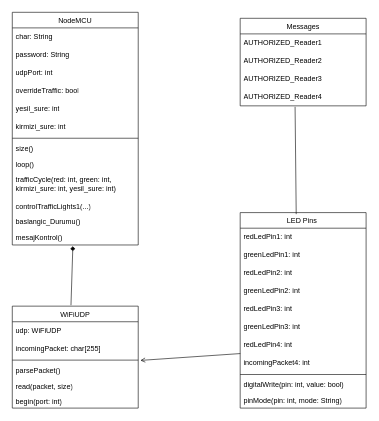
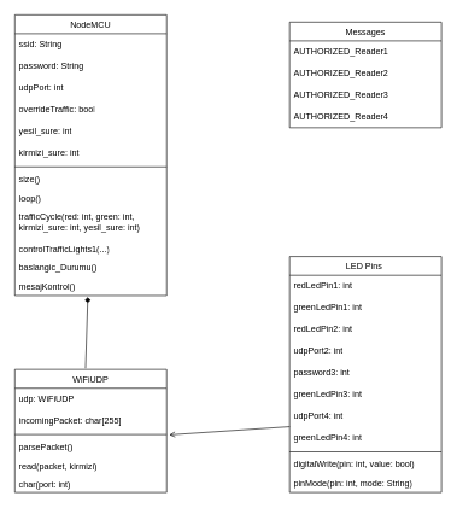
- <mxCell id="3" value="char: String&amp;nbsp; &amp;nbsp;" style="text;strokeColor=none;fillColor=none;align=left;verticalAlign=middle;spacingLeft=4;spacingRight=4;overflow=hidden;points=[[0,0.5],[1,0.5]];portConstraint=eastwest;rotatable=0;whiteSpace=wrap;html=1;" parent="2" vertex="1"><mxGeometry y="26" width="210" height="30" as="geometry" /></mxCell>
+ <mxCell id="3" value="ssid: String&amp;nbsp; &amp;nbsp;" style="text;strokeColor=none;fillColor=none;align=left;verticalAlign=middle;spacingLeft=4;spacingRight=4;overflow=hidden;points=[[0,0.5],[1,0.5]];portConstraint=eastwest;rotatable=0;whiteSpace=wrap;html=1;" parent="2" vertex="1"><mxGeometry y="26" width="210" height="30" as="geometry" /></mxCell>
- <mxCell id="37" value="" style="endArrow=none;html=1;rounded=0;entryX=0.436;entryY=1.054;entryDx=0;entryDy=0;entryPerimeter=0;exitX=0.445;exitY=0.008;exitDx=0;exitDy=0;exitPerimeter=0;" parent="1" source="24" target="42" edge="1"><mxGeometry width="50" height="50" relative="1" as="geometry"><mxPoint x="530" y="350" as="sourcePoint" /><mxPoint x="443.15" y="943.266" as="targetPoint" /></mxGeometry></mxCell>
- <mxCell id="28" value="greenLedPin2: int" style="text;strokeColor=none;fillColor=none;align=left;verticalAlign=middle;spacingLeft=4;spacingRight=4;overflow=hidden;points=[[0,0.5],[1,0.5]];portConstraint=eastwest;rotatable=0;whiteSpace=wrap;html=1;" parent="24" vertex="1"><mxGeometry y="116" width="210" height="30" as="geometry" /></mxCell>
+ <mxCell id="28" value="udpPort2: int" style="text;strokeColor=none;fillColor=none;align=left;verticalAlign=middle;spacingLeft=4;spacingRight=4;overflow=hidden;points=[[0,0.5],[1,0.5]];portConstraint=eastwest;rotatable=0;whiteSpace=wrap;html=1;" parent="24" vertex="1"><mxGeometry y="116" width="210" height="30" as="geometry" /></mxCell>
- <mxCell id="29" value="redLedPin3: int&amp;nbsp;    " style="text;strokeColor=none;fillColor=none;align=left;verticalAlign=middle;spacingLeft=4;spacingRight=4;overflow=hidden;points=[[0,0.5],[1,0.5]];portConstraint=eastwest;rotatable=0;whiteSpace=wrap;html=1;" parent="24" vertex="1"><mxGeometry y="146" width="210" height="30" as="geometry" /></mxCell>
+ <mxCell id="29" value="password3: int&amp;nbsp;    " style="text;strokeColor=none;fillColor=none;align=left;verticalAlign=middle;spacingLeft=4;spacingRight=4;overflow=hidden;points=[[0,0.5],[1,0.5]];portConstraint=eastwest;rotatable=0;whiteSpace=wrap;html=1;" parent="24" vertex="1"><mxGeometry y="146" width="210" height="30" as="geometry" /></mxCell>
- <mxCell id="31" value="redLedPin4: int&amp;nbsp;&amp;nbsp;" style="text;strokeColor=none;fillColor=none;align=left;verticalAlign=middle;spacingLeft=4;spacingRight=4;overflow=hidden;points=[[0,0.5],[1,0.5]];portConstraint=eastwest;rotatable=0;whiteSpace=wrap;html=1;" parent="24" vertex="1"><mxGeometry y="206" width="210" height="30" as="geometry" /></mxCell>
+ <mxCell id="31" value="udpPort4: int&amp;nbsp;&amp;nbsp;" style="text;strokeColor=none;fillColor=none;align=left;verticalAlign=middle;spacingLeft=4;spacingRight=4;overflow=hidden;points=[[0,0.5],[1,0.5]];portConstraint=eastwest;rotatable=0;whiteSpace=wrap;html=1;" parent="24" vertex="1"><mxGeometry y="206" width="210" height="30" as="geometry" /></mxCell>
- <mxCell id="32" value="incomingPacket4: int" style="text;strokeColor=none;fillColor=none;align=left;verticalAlign=middle;spacingLeft=4;spacingRight=4;overflow=hidden;points=[[0,0.5],[1,0.5]];portConstraint=eastwest;rotatable=0;whiteSpace=wrap;html=1;" parent="24" vertex="1"><mxGeometry y="236" width="210" height="30" as="geometry" /></mxCell>
+ <mxCell id="32" value="greenLedPin4: int" style="text;strokeColor=none;fillColor=none;align=left;verticalAlign=middle;spacingLeft=4;spacingRight=4;overflow=hidden;points=[[0,0.5],[1,0.5]];portConstraint=eastwest;rotatable=0;whiteSpace=wrap;html=1;" parent="24" vertex="1"><mxGeometry y="236" width="210" height="30" as="geometry" /></mxCell>
- <mxCell id="22" value="read(packet, size)" style="text;strokeColor=none;fillColor=none;align=left;verticalAlign=top;spacingLeft=4;spacingRight=4;overflow=hidden;rotatable=0;points=[[0,0.5],[1,0.5]];portConstraint=eastwest;whiteSpace=wrap;html=1;" parent="17" vertex="1"><mxGeometry y="120" width="210" height="26" as="geometry" /></mxCell>
+ <mxCell id="22" value="read(packet, kirmizi)" style="text;strokeColor=none;fillColor=none;align=left;verticalAlign=top;spacingLeft=4;spacingRight=4;overflow=hidden;rotatable=0;points=[[0,0.5],[1,0.5]];portConstraint=eastwest;whiteSpace=wrap;html=1;" parent="17" vertex="1"><mxGeometry y="120" width="210" height="26" as="geometry" /></mxCell>
- <mxCell id="23" value="begin(port: int)" style="text;strokeColor=none;fillColor=none;align=left;verticalAlign=top;spacingLeft=4;spacingRight=4;overflow=hidden;rotatable=0;points=[[0,0.5],[1,0.5]];portConstraint=eastwest;whiteSpace=wrap;html=1;" parent="17" vertex="1"><mxGeometry y="146" width="210" height="24" as="geometry" /></mxCell>
+ <mxCell id="23" value="char(port: int)" style="text;strokeColor=none;fillColor=none;align=left;verticalAlign=top;spacingLeft=4;spacingRight=4;overflow=hidden;rotatable=0;points=[[0,0.5],[1,0.5]];portConstraint=eastwest;whiteSpace=wrap;html=1;" parent="17" vertex="1"><mxGeometry y="146" width="210" height="24" as="geometry" /></mxCell>
